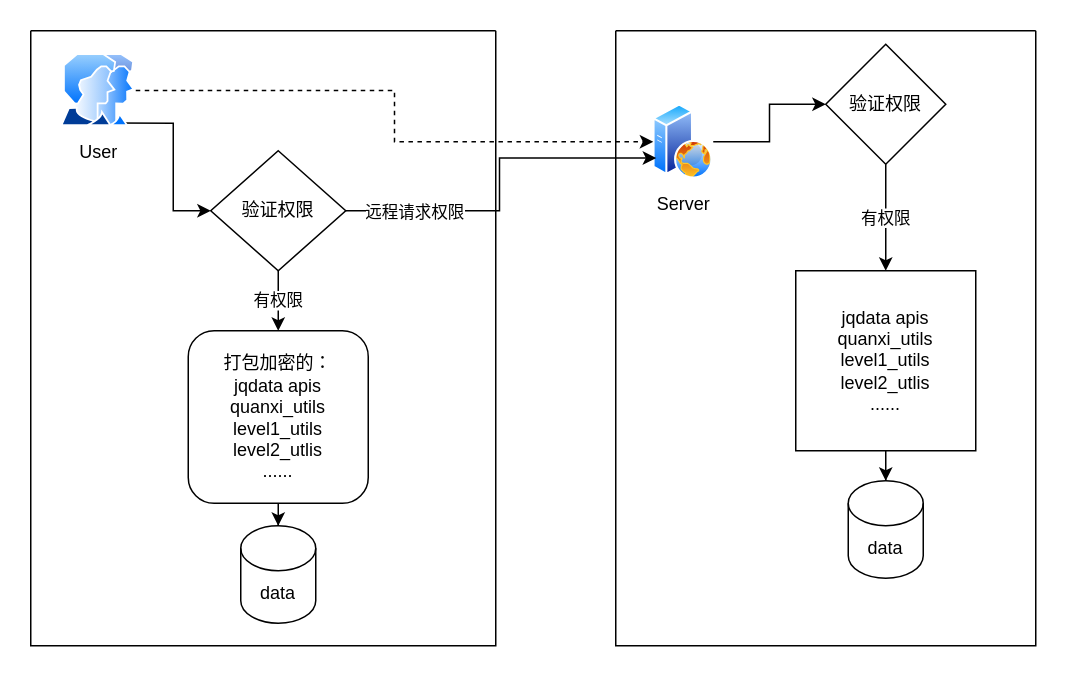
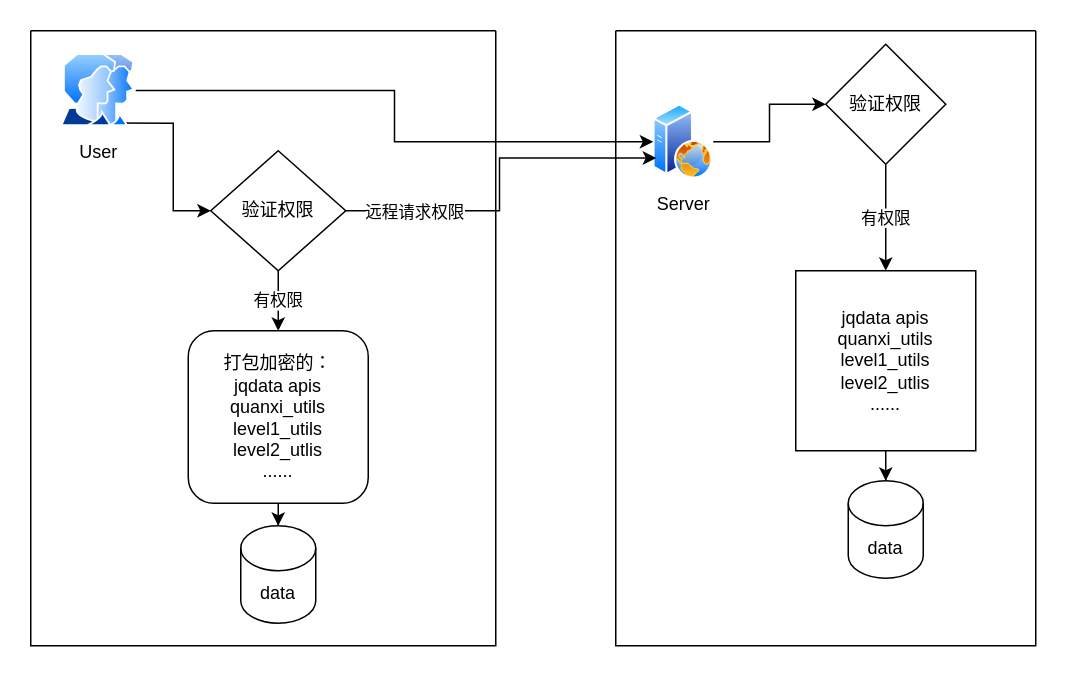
- <mxCell id="18" style="edgeStyle=orthogonalEdgeStyle;rounded=0;orthogonalLoop=1;jettySize=auto;html=1;dashed=1;" edge="1" parent="1" source="12" target="4"><mxGeometry relative="1" as="geometry" /></mxCell>
+ <mxCell id="18" style="edgeStyle=orthogonalEdgeStyle;rounded=0;orthogonalLoop=1;jettySize=auto;html=1;" edge="1" parent="1" source="12" target="4"><mxGeometry relative="1" as="geometry" /></mxCell>
